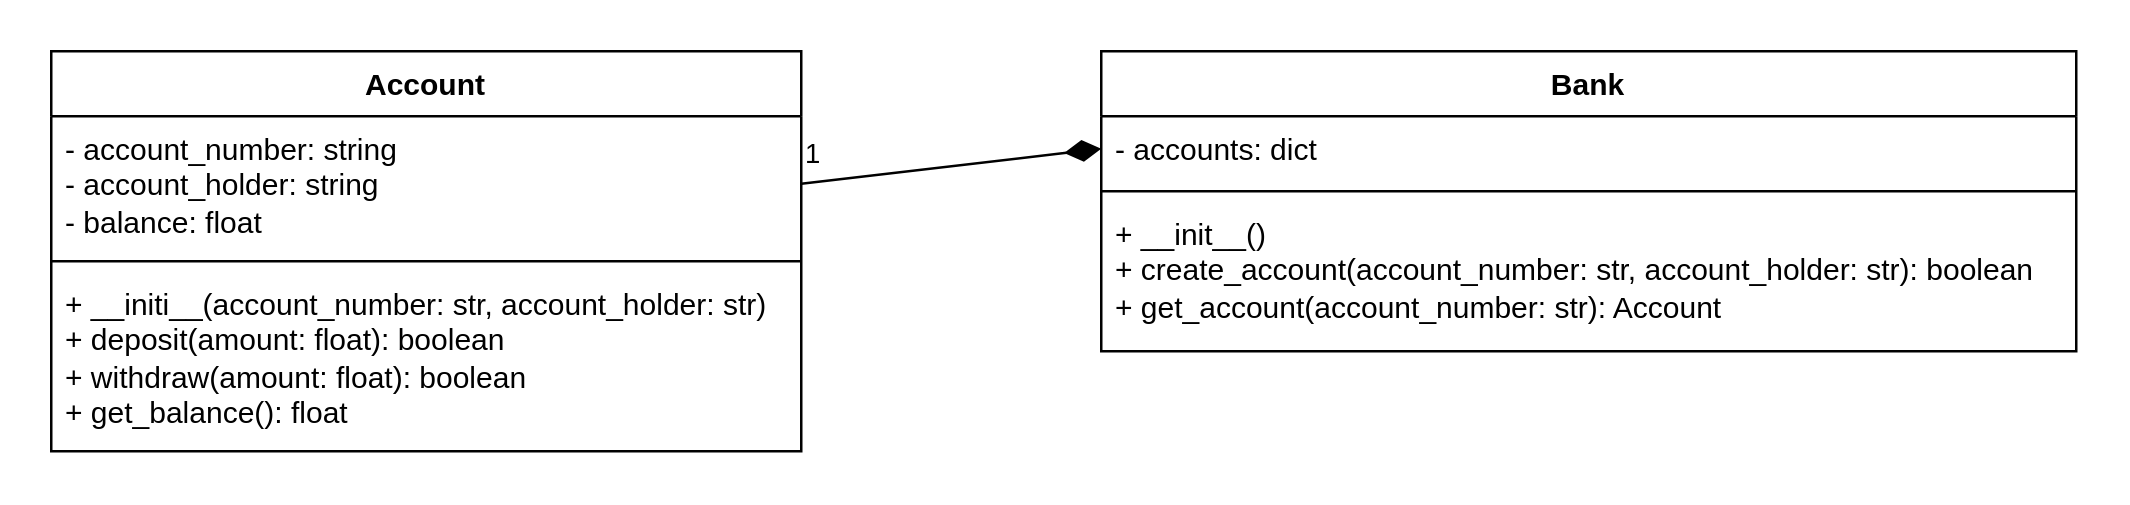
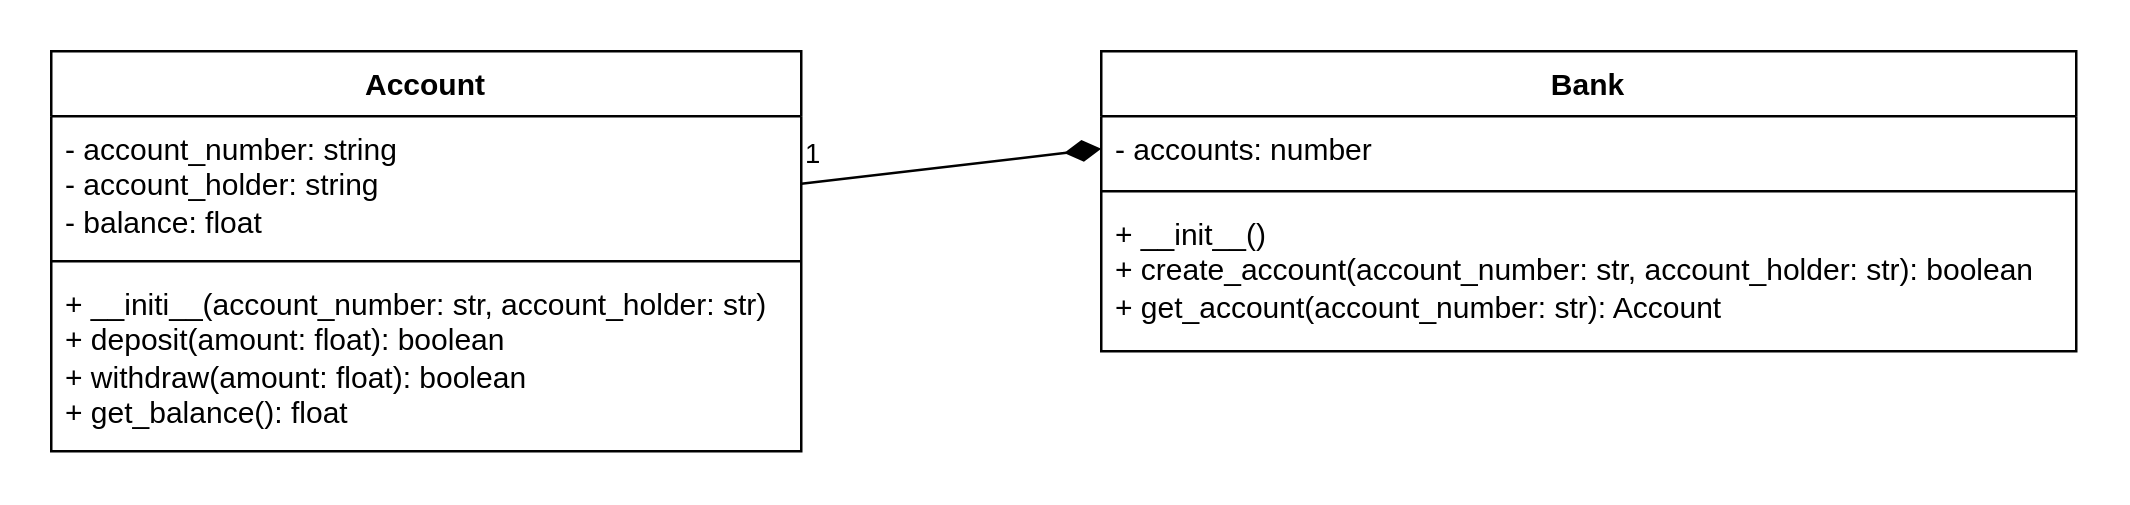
- <mxCell id="3" value="- accounts: dict" style="text;strokeColor=none;fillColor=none;align=left;verticalAlign=top;spacingLeft=4;spacingRight=4;overflow=hidden;rotatable=0;points=[[0,0.5],[1,0.5]];portConstraint=eastwest;whiteSpace=wrap;html=1;" vertex="1" parent="2"><mxGeometry y="26" width="390" height="26" as="geometry" /></mxCell>
+ <mxCell id="3" value="- accounts: number" style="text;strokeColor=none;fillColor=none;align=left;verticalAlign=top;spacingLeft=4;spacingRight=4;overflow=hidden;rotatable=0;points=[[0,0.5],[1,0.5]];portConstraint=eastwest;whiteSpace=wrap;html=1;" vertex="1" parent="2"><mxGeometry y="26" width="390" height="26" as="geometry" /></mxCell>
